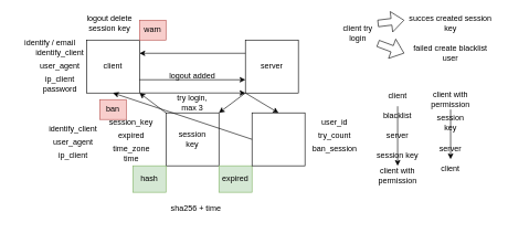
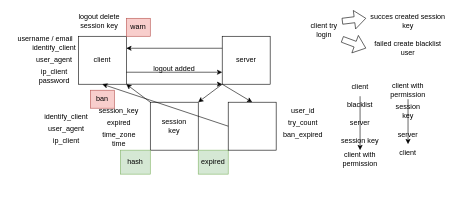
- <mxCell id="38" value="identify / email" style="text;html=1;strokeColor=none;fillColor=none;align=center;verticalAlign=middle;whiteSpace=wrap;rounded=0;" vertex="1" parent="1"><mxGeometry x="20" y="50" width="110" height="30" as="geometry" /></mxCell>
+ <mxCell id="38" value="username / email" style="text;html=1;strokeColor=none;fillColor=none;align=center;verticalAlign=middle;whiteSpace=wrap;rounded=0;" vertex="1" parent="1"><mxGeometry x="20" y="50" width="110" height="30" as="geometry" /></mxCell>
- <mxCell id="20" value="try login, max 3" style="text;html=1;strokeColor=none;fillColor=none;align=center;verticalAlign=middle;whiteSpace=wrap;rounded=0;" vertex="1" parent="1"><mxGeometry x="260" y="140" width="60" height="30" as="geometry" /></mxCell>
- <mxCell id="30" value="ban_session" style="text;html=1;strokeColor=none;fillColor=none;align=center;verticalAlign=middle;whiteSpace=wrap;rounded=0;" vertex="1" parent="1"><mxGeometry x="475" y="210" width="60" height="30" as="geometry" /></mxCell>
+ <mxCell id="30" value="ban_expired" style="text;html=1;strokeColor=none;fillColor=none;align=center;verticalAlign=middle;whiteSpace=wrap;rounded=0;" vertex="1" parent="1"><mxGeometry x="475" y="210" width="60" height="30" as="geometry" /></mxCell>
- <mxCell id="54" value="sha256 + time" style="text;html=1;strokeColor=none;fillColor=none;align=center;verticalAlign=middle;whiteSpace=wrap;rounded=0;" vertex="1" parent="1"><mxGeometry x="227.5" y="300" width="135" height="30" as="geometry" /></mxCell>
